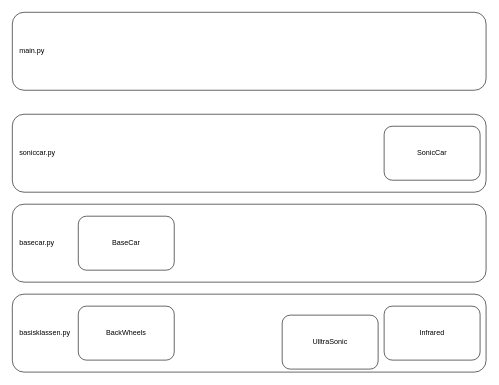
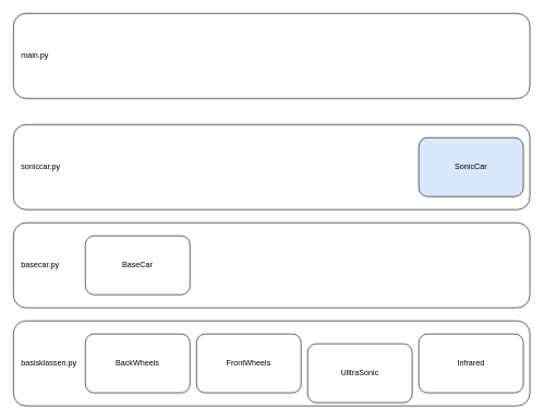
- <mxCell id="10" value="SonicCar" style="rounded=1;whiteSpace=wrap;html=1;" parent="1" vertex="1"><mxGeometry x="640" y="210" width="160" height="90" as="geometry" /></mxCell>
+ <mxCell id="10" value="SonicCar" style="rounded=1;whiteSpace=wrap;html=1;fillColor=#dae8fc;" parent="1" vertex="1"><mxGeometry x="640" y="210" width="160" height="90" as="geometry" /></mxCell>
+ <mxCell id="3" value="FrontWheels" style="rounded=1;whiteSpace=wrap;html=1;" parent="1" vertex="1"><mxGeometry x="300" y="510" width="160" height="90" as="geometry" /></mxCell>
